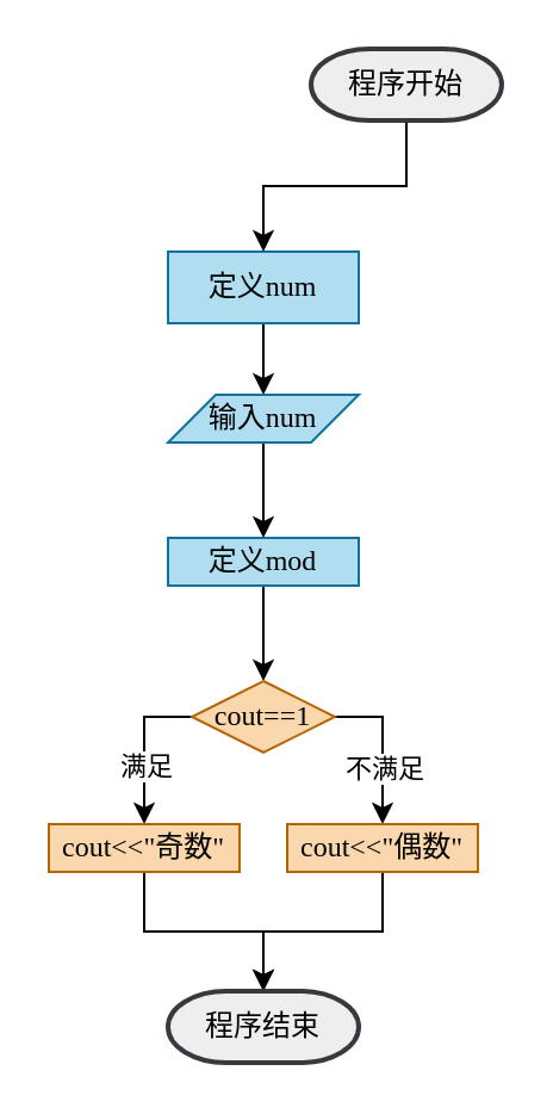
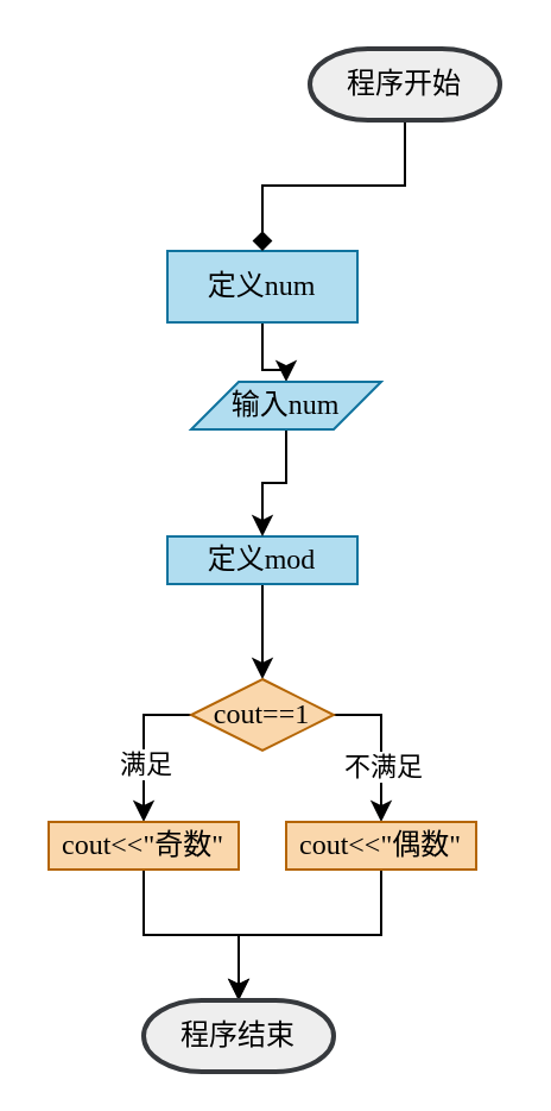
- <mxCell id="17" style="edgeStyle=orthogonalEdgeStyle;rounded=0;orthogonalLoop=1;jettySize=auto;html=1;" parent="1" source="18" target="3" edge="1"><mxGeometry relative="1" as="geometry" /></mxCell>
+ <mxCell id="17" style="edgeStyle=orthogonalEdgeStyle;rounded=0;orthogonalLoop=1;jettySize=auto;html=1;endArrow=diamond;" parent="1" source="18" target="3" edge="1"><mxGeometry relative="1" as="geometry" /></mxCell>
- <mxCell id="16" value="&lt;font face=&quot;consolas&quot;&gt;输入num&lt;/font&gt;" style="shape=parallelogram;perimeter=parallelogramPerimeter;whiteSpace=wrap;html=1;fixedSize=1;fillColor=#b1ddf0;strokeColor=#10739e;" parent="1" vertex="1"><mxGeometry x="70" y="165" width="80" height="20" as="geometry" /></mxCell>
+ <mxCell id="16" value="&lt;font face=&quot;consolas&quot;&gt;输入num&lt;/font&gt;" style="shape=parallelogram;perimeter=parallelogramPerimeter;whiteSpace=wrap;html=1;fixedSize=1;fillColor=#b1ddf0;strokeColor=#10739e;" parent="1" vertex="1"><mxGeometry x="80" y="160" width="80" height="20" as="geometry" /></mxCell>
- <mxCell id="19" value="程序结束" style="strokeWidth=2;html=1;shape=mxgraph.flowchart.terminator;whiteSpace=wrap;fillColor=#eeeeee;strokeColor=#36393d;" parent="1" vertex="1"><mxGeometry x="70" y="415" width="80" height="30" as="geometry" /></mxCell>
+ <mxCell id="19" value="程序结束" style="strokeWidth=2;html=1;shape=mxgraph.flowchart.terminator;whiteSpace=wrap;fillColor=#eeeeee;strokeColor=#36393d;" parent="1" vertex="1"><mxGeometry x="60" y="420" width="80" height="30" as="geometry" /></mxCell>
